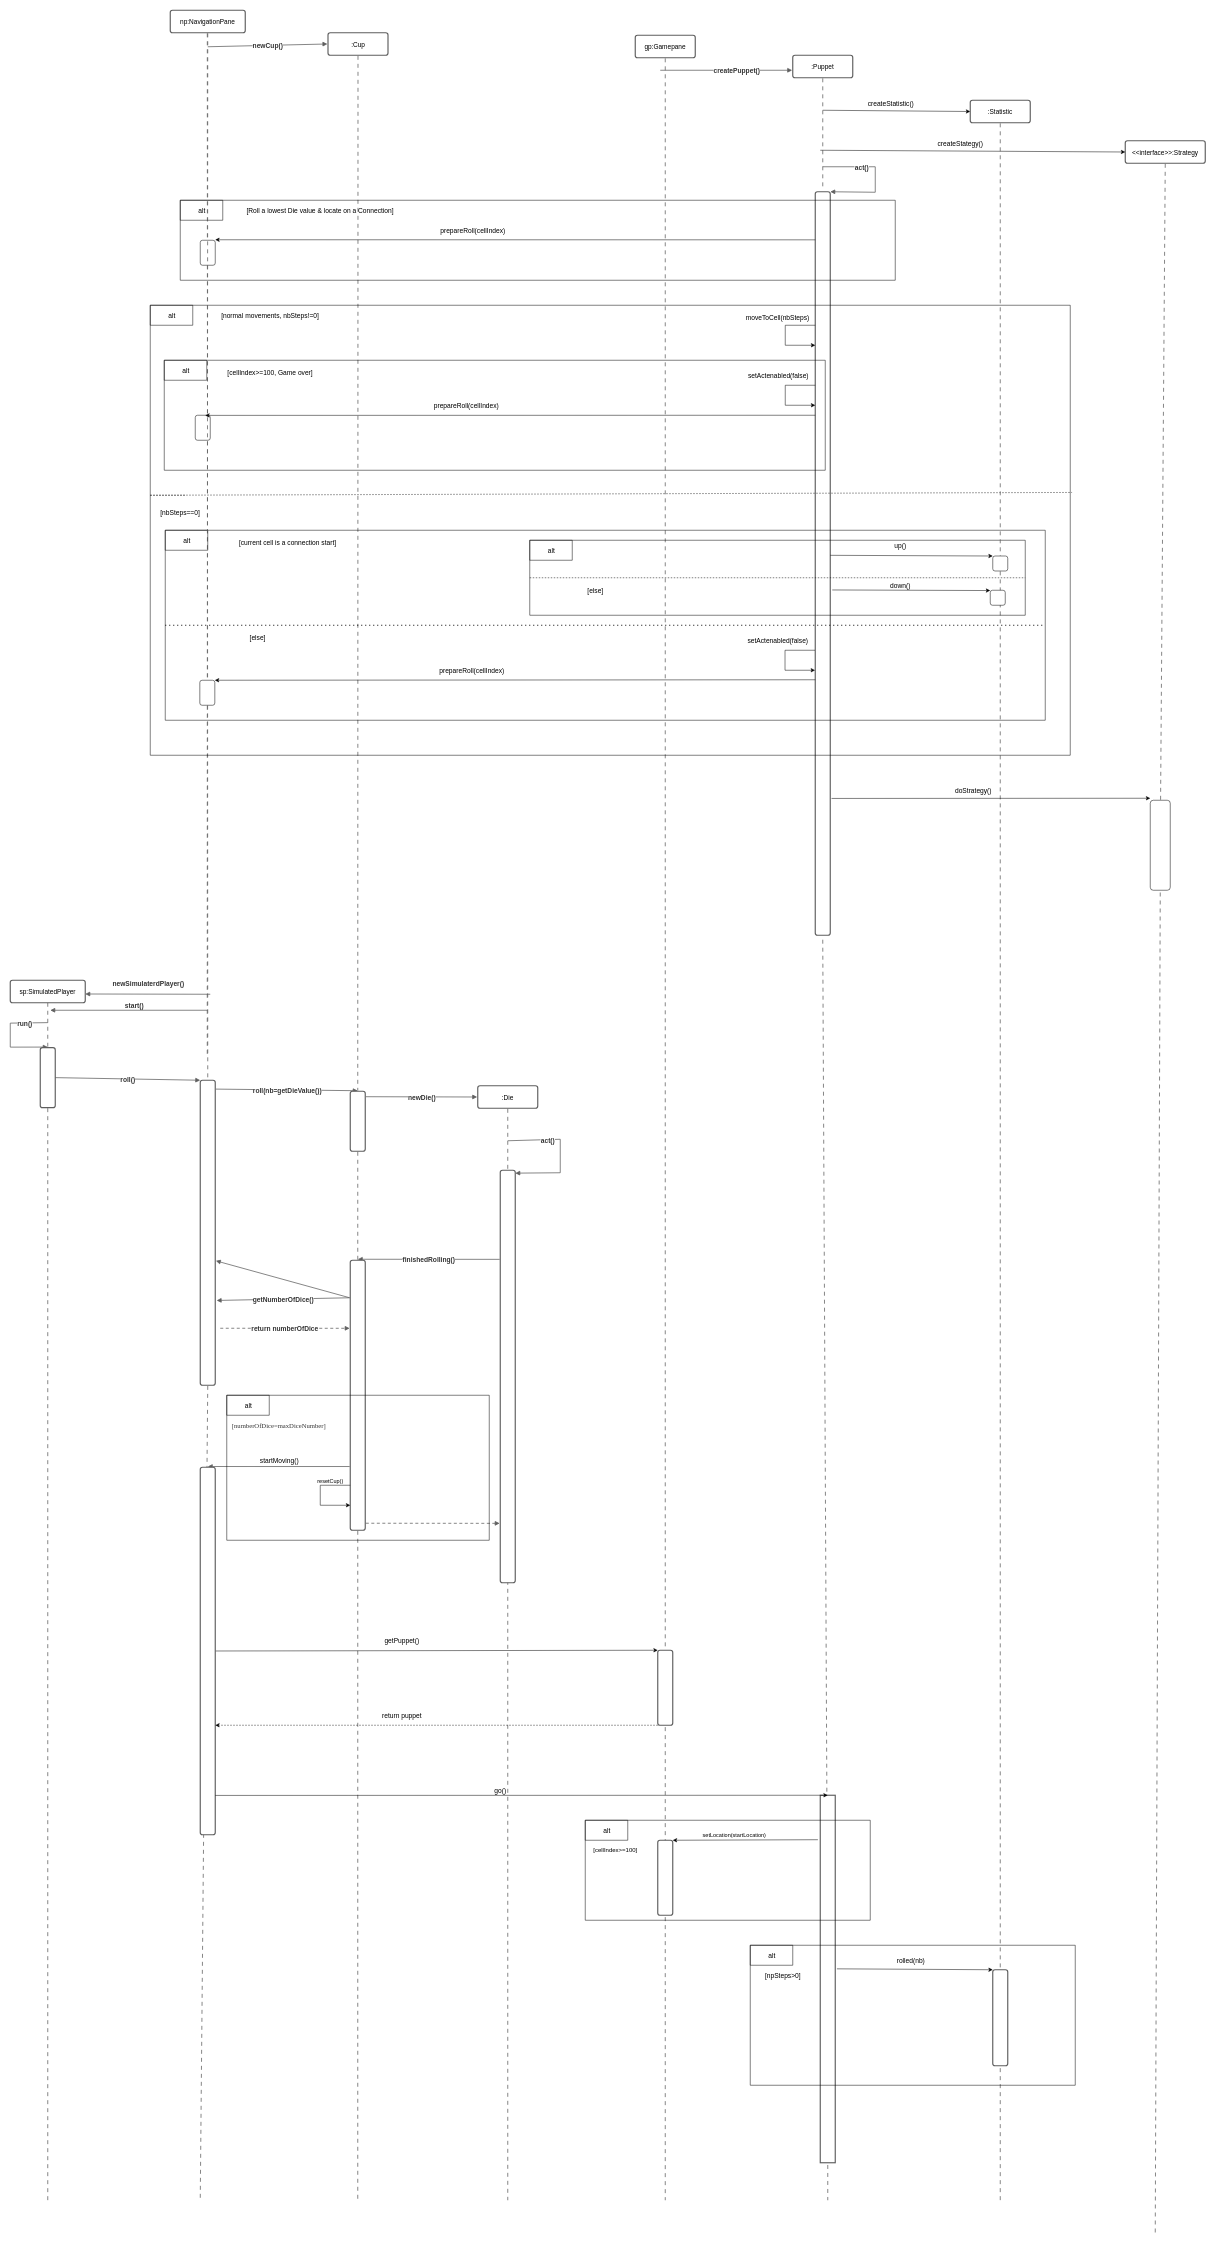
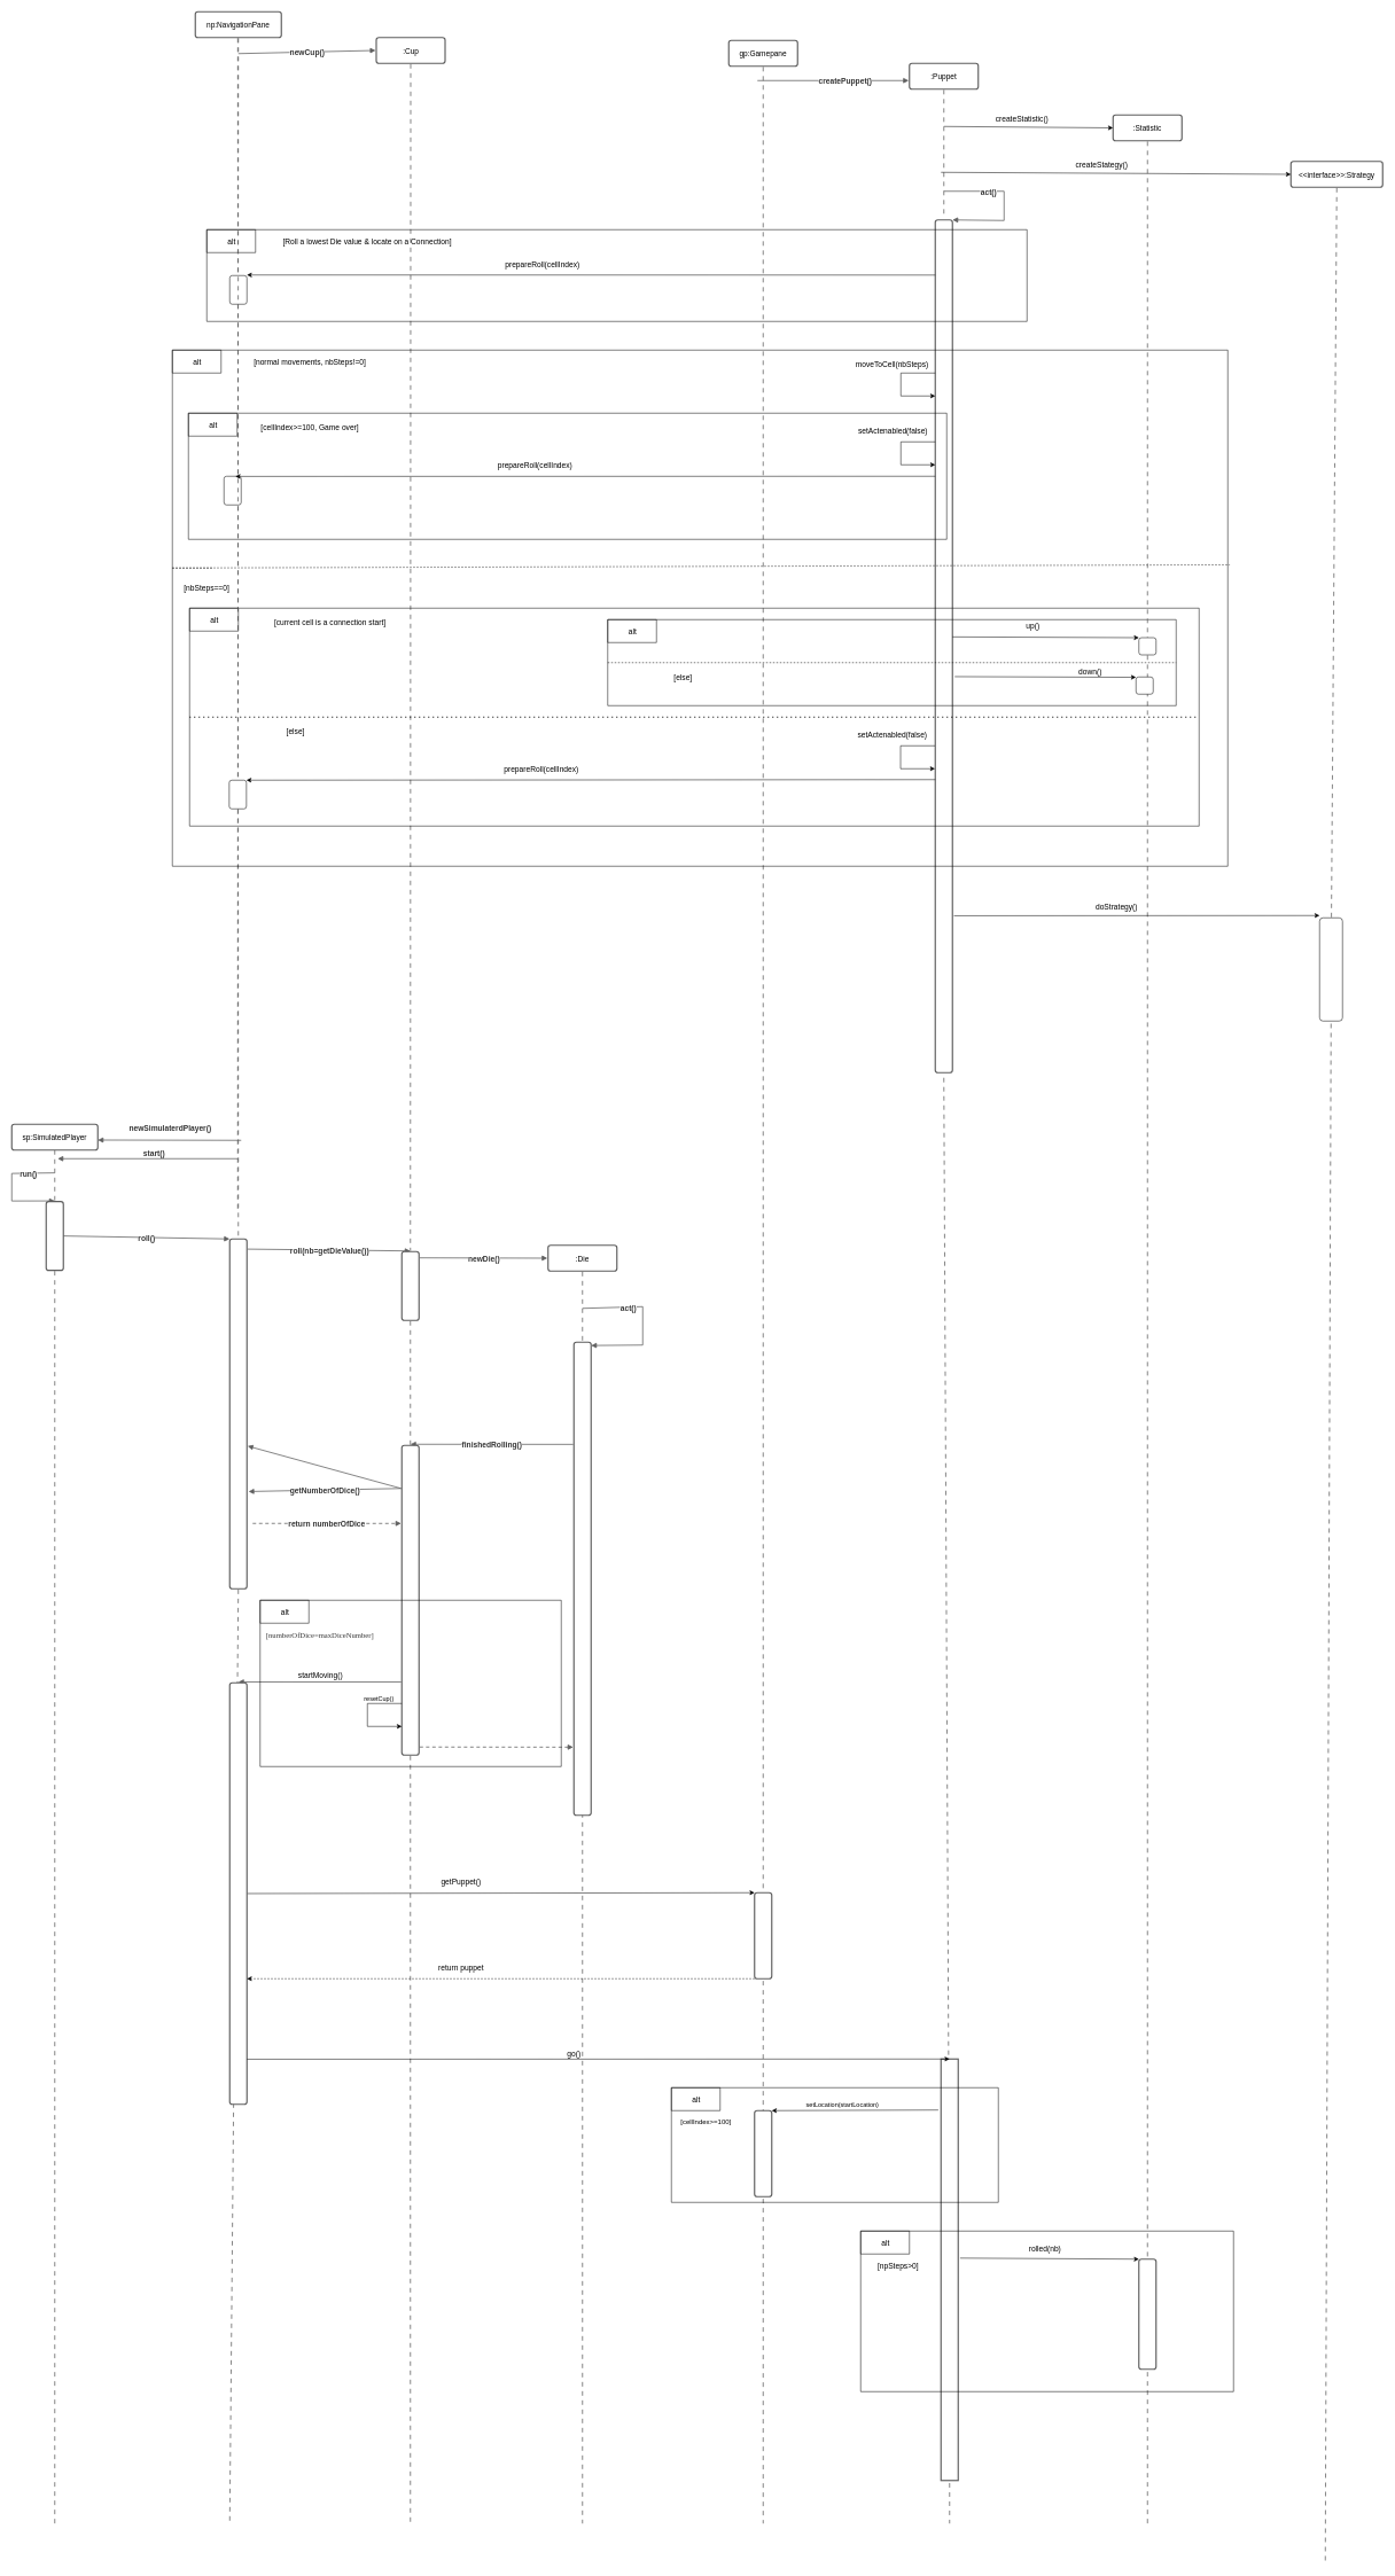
- <mxCell id="145" value="down()" style="text;html=1;align=center;verticalAlign=middle;resizable=0;points=[];autosize=1;strokeColor=none;fillColor=none;fontSize=13.3;" vertex="1" parent="1"><mxGeometry x="1770" y="1160" width="60" height="20" as="geometry" /></mxCell>
+ <mxCell id="145" value="down()" style="text;html=1;align=center;verticalAlign=middle;resizable=0;points=[];autosize=1;strokeColor=none;fillColor=none;fontSize=13.3;" vertex="1" parent="1"><mxGeometry x="1870" y="1160" width="60" height="20" as="geometry" /></mxCell>
